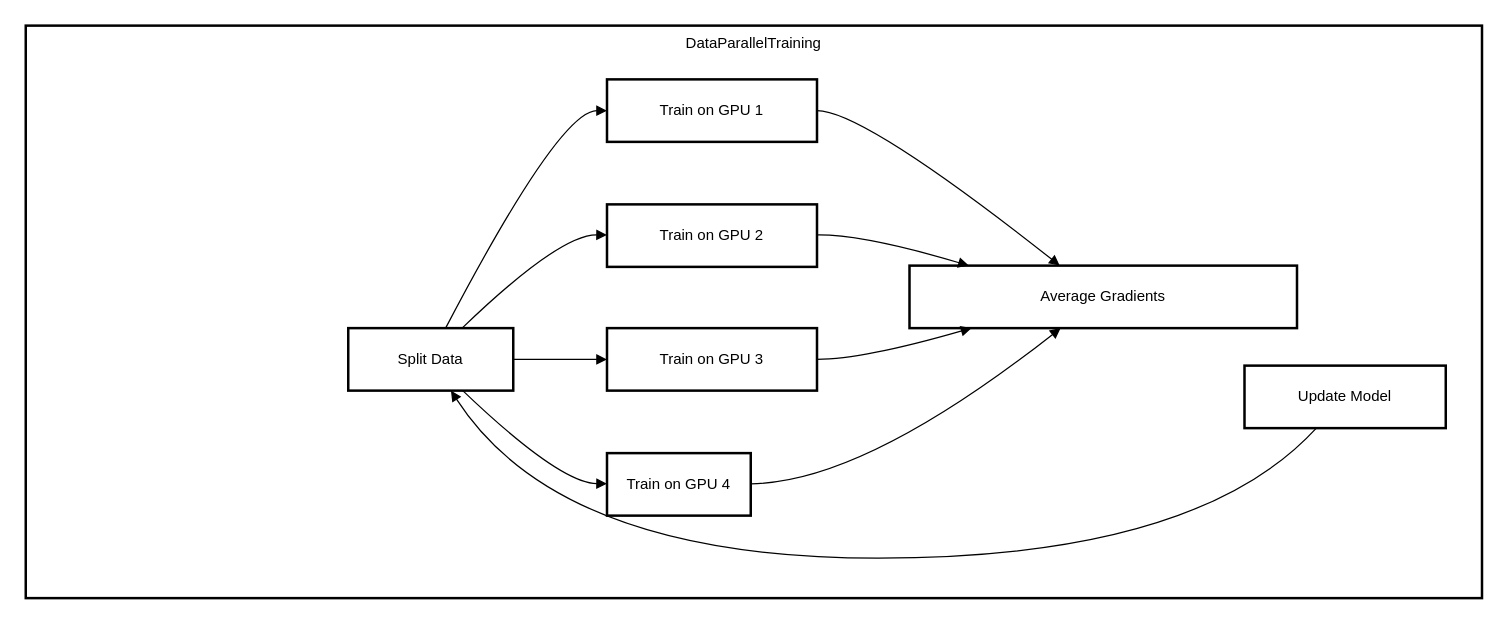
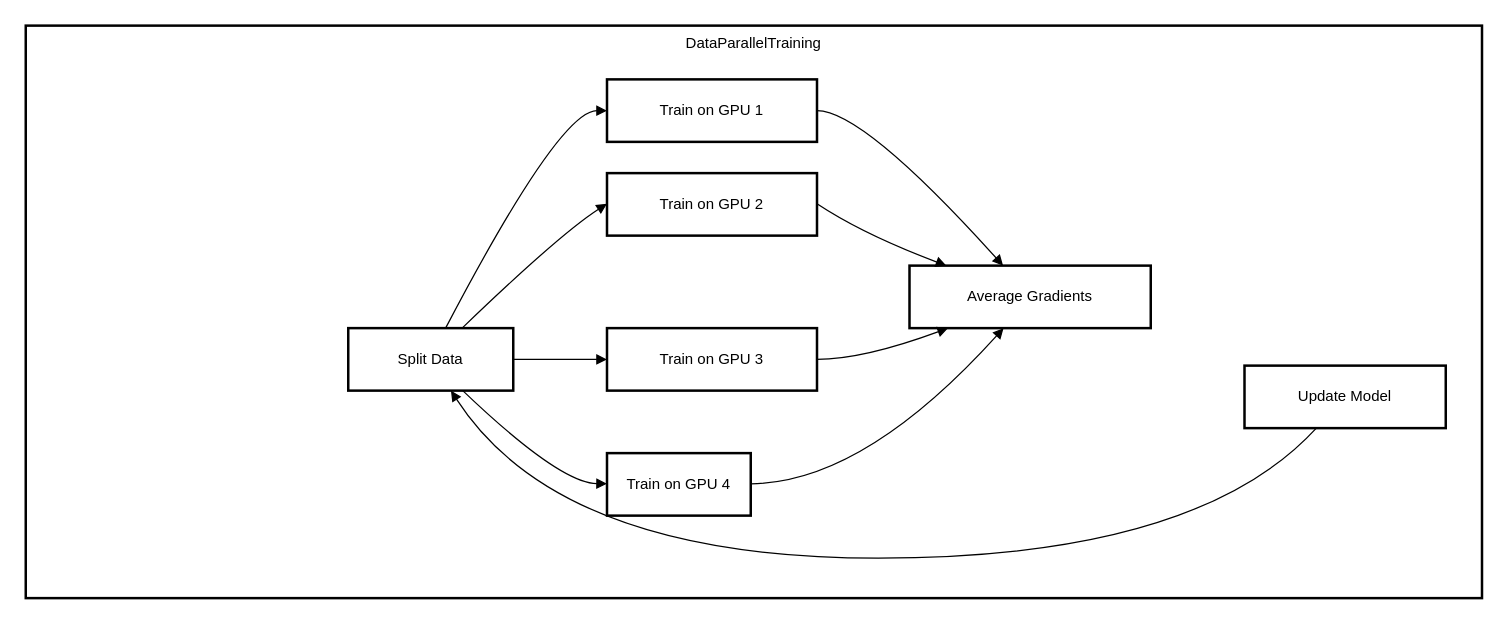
- <mxCell id="5" value="Train on GPU 2" style="whiteSpace=wrap;strokeWidth=2;" vertex="1" parent="2"><mxGeometry x="465" y="143" width="168" height="50" as="geometry" /></mxCell>
+ <mxCell id="5" value="Train on GPU 2" style="whiteSpace=wrap;strokeWidth=2;" vertex="1" parent="2"><mxGeometry x="465" y="118" width="168" height="50" as="geometry" /></mxCell>
- <mxCell id="8" value="Average Gradients" style="whiteSpace=wrap;strokeWidth=2;" vertex="1" parent="2"><mxGeometry x="707" y="192" width="310" height="50" as="geometry" /></mxCell>
+ <mxCell id="8" value="Average Gradients" style="whiteSpace=wrap;strokeWidth=2;" vertex="1" parent="2"><mxGeometry x="707" y="192" width="193" height="50" as="geometry" /></mxCell>
